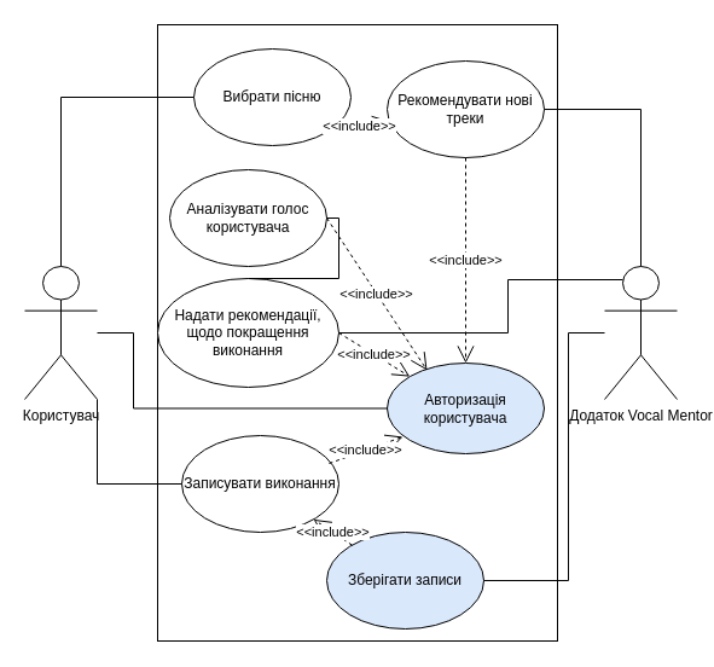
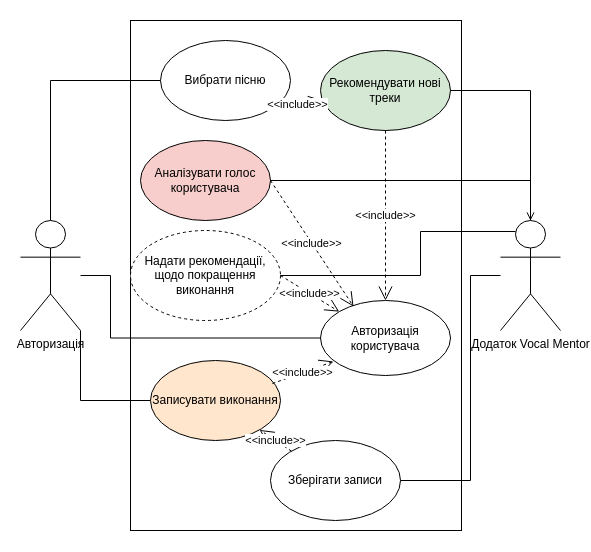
- <mxCell id="11" value="Рекомендувати нові треки" style="ellipse;whiteSpace=wrap;html=1;" vertex="1" parent="1"><mxGeometry x="320" y="50" width="130" height="80" as="geometry" /></mxCell>
+ <mxCell id="11" value="Рекомендувати нові треки" style="ellipse;whiteSpace=wrap;html=1;fillColor=#d5e8d4;" vertex="1" parent="1"><mxGeometry x="320" y="50" width="130" height="80" as="geometry" /></mxCell>
- <mxCell id="22" value="" style="endArrow=none;html=1;edgeStyle=orthogonalEdgeStyle;rounded=0;exitX=1;exitY=0.5;exitDx=0;exitDy=0;entryX=0.5;entryY=0;entryDx=0;entryDy=0;entryPerimeter=0;" edge="1" parent="1" source="11" target="5"><mxGeometry relative="1" as="geometry"><mxPoint x="180" y="340" as="sourcePoint" /><mxPoint x="340" y="340" as="targetPoint" /></mxGeometry></mxCell>
+ <mxCell id="22" value="" style="endArrow=open;html=1;edgeStyle=orthogonalEdgeStyle;rounded=0;exitX=1;exitY=0.5;exitDx=0;exitDy=0;entryX=0.5;entryY=0;entryDx=0;entryDy=0;entryPerimeter=0;" edge="1" parent="1" source="11" target="5"><mxGeometry relative="1" as="geometry"><mxPoint x="180" y="340" as="sourcePoint" /><mxPoint x="340" y="340" as="targetPoint" /></mxGeometry></mxCell>
- <mxCell id="7" value="Аналізувати голос користувача" style="ellipse;whiteSpace=wrap;html=1;" vertex="1" parent="1"><mxGeometry x="140" y="140" width="130" height="80" as="geometry" /></mxCell>
+ <mxCell id="7" value="Аналізувати голос користувача" style="ellipse;whiteSpace=wrap;html=1;fillColor=#f8cecc;" vertex="1" parent="1"><mxGeometry x="140" y="140" width="130" height="80" as="geometry" /></mxCell>
- <mxCell id="24" value="" style="endArrow=none;html=1;edgeStyle=orthogonalEdgeStyle;rounded=0;exitX=1;exitY=0.5;exitDx=0;exitDy=0;" edge="1" parent="1" source="7" target="8"><mxGeometry relative="1" as="geometry"><mxPoint x="180" y="340" as="sourcePoint" /><mxPoint x="340" y="340" as="targetPoint" /></mxGeometry></mxCell>
+ <mxCell id="24" value="" style="endArrow=none;html=1;edgeStyle=orthogonalEdgeStyle;rounded=0;exitX=1;exitY=0.5;exitDx=0;exitDy=0;entryX=0.5;entryY=0;entryDx=0;entryDy=0;entryPerimeter=0;" edge="1" parent="1" source="7" target="5"><mxGeometry relative="1" as="geometry"><mxPoint x="180" y="340" as="sourcePoint" /><mxPoint x="340" y="340" as="targetPoint" /></mxGeometry></mxCell>
- <mxCell id="8" value="Надати рекомендації,&lt;br&gt;щодо покращення виконання" style="ellipse;whiteSpace=wrap;html=1;" vertex="1" parent="1"><mxGeometry x="130" y="230" width="150" height="90" as="geometry" /></mxCell>
+ <mxCell id="8" value="Надати рекомендації,&lt;br&gt;щодо покращення виконання" style="ellipse;whiteSpace=wrap;html=1;dashed=1;" vertex="1" parent="1"><mxGeometry x="130" y="230" width="150" height="90" as="geometry" /></mxCell>
- <mxCell id="3" value="Авторизація користувача" style="ellipse;whiteSpace=wrap;html=1;fillColor=#dae8fc;" parent="1" vertex="1"><mxGeometry x="320" y="300" width="130" height="75" as="geometry" /></mxCell>
+ <mxCell id="3" value="Авторизація користувача" style="ellipse;whiteSpace=wrap;html=1;" parent="1" vertex="1"><mxGeometry x="320" y="300" width="130" height="75" as="geometry" /></mxCell>
- <mxCell id="4" value="Користувач" style="shape=umlActor;verticalLabelPosition=bottom;verticalAlign=top;html=1;outlineConnect=0;" vertex="1" parent="1"><mxGeometry x="20" y="220" width="60" height="110" as="geometry" /></mxCell>
+ <mxCell id="4" value="Авторизація" style="shape=umlActor;verticalLabelPosition=bottom;verticalAlign=top;html=1;outlineConnect=0;" vertex="1" parent="1"><mxGeometry x="20" y="220" width="60" height="110" as="geometry" /></mxCell>
- <mxCell id="9" value="Записувати виконання" style="ellipse;whiteSpace=wrap;html=1;" vertex="1" parent="1"><mxGeometry x="150" y="360" width="130" height="80" as="geometry" /></mxCell>
+ <mxCell id="9" value="Записувати виконання" style="ellipse;whiteSpace=wrap;html=1;fillColor=#ffe6cc;" vertex="1" parent="1"><mxGeometry x="150" y="360" width="130" height="80" as="geometry" /></mxCell>
- <mxCell id="10" value="Зберігати записи" style="ellipse;whiteSpace=wrap;html=1;fillColor=#dae8fc;" vertex="1" parent="1"><mxGeometry x="270" y="440" width="130" height="80" as="geometry" /></mxCell>
+ <mxCell id="10" value="Зберігати записи" style="ellipse;whiteSpace=wrap;html=1;" vertex="1" parent="1"><mxGeometry x="270" y="440" width="130" height="80" as="geometry" /></mxCell>
